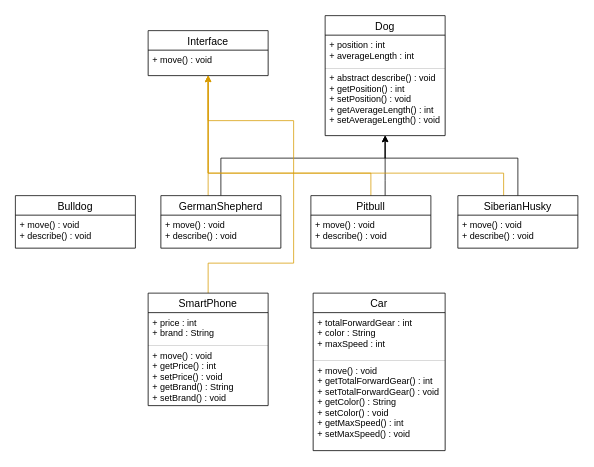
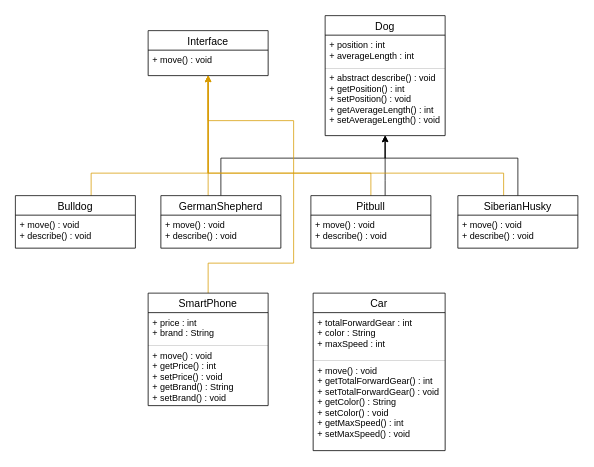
+ <mxCell id="7" style="edgeStyle=orthogonalEdgeStyle;rounded=0;orthogonalLoop=1;jettySize=auto;html=1;fillColor=#ffe6cc;strokeColor=#d79b00;" edge="1" parent="1" source="8" target="2"><mxGeometry relative="1" as="geometry"><Array as="points"><mxPoint x="121" y="230" /><mxPoint x="277" y="230" /></Array></mxGeometry></mxCell>
